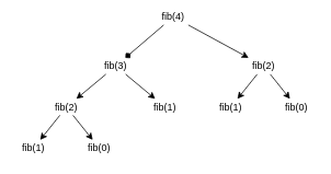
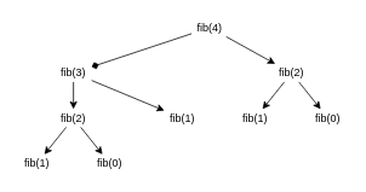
- <mxCell id="4" value="fib(4)" style="text;html=1;strokeColor=none;fillColor=none;align=center;verticalAlign=middle;whiteSpace=wrap;rounded=0;" vertex="1" parent="1"><mxGeometry x="190" y="10" width="40" height="20" as="geometry" /></mxCell>
+ <mxCell id="4" value="fib(4)" style="text;html=1;strokeColor=none;fillColor=none;align=center;verticalAlign=middle;whiteSpace=wrap;rounded=0;" vertex="1" parent="1"><mxGeometry x="210" y="20" width="40" height="20" as="geometry" /></mxCell>
- <mxCell id="12" value="fib(3)" style="text;html=1;strokeColor=none;fillColor=none;align=center;verticalAlign=middle;whiteSpace=wrap;rounded=0;" vertex="1" parent="1"><mxGeometry x="120" y="70" width="40" height="20" as="geometry" /></mxCell>
+ <mxCell id="12" value="fib(3)" style="text;html=1;strokeColor=none;fillColor=none;align=center;verticalAlign=middle;whiteSpace=wrap;rounded=0;" vertex="1" parent="1"><mxGeometry x="60" y="70" width="40" height="20" as="geometry" /></mxCell>
